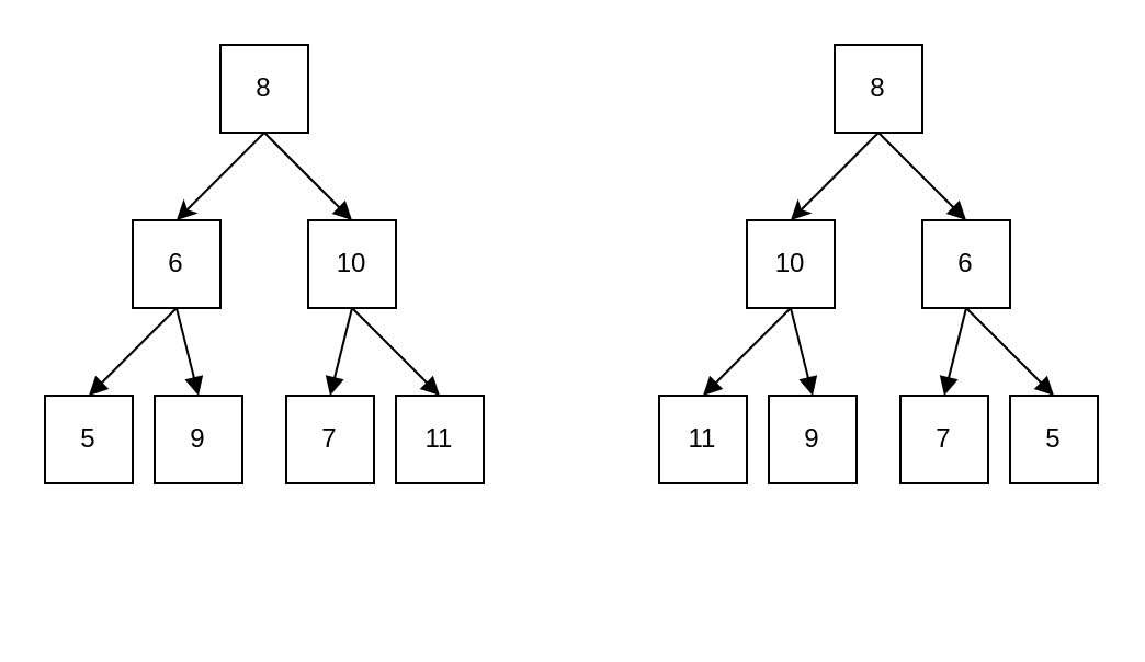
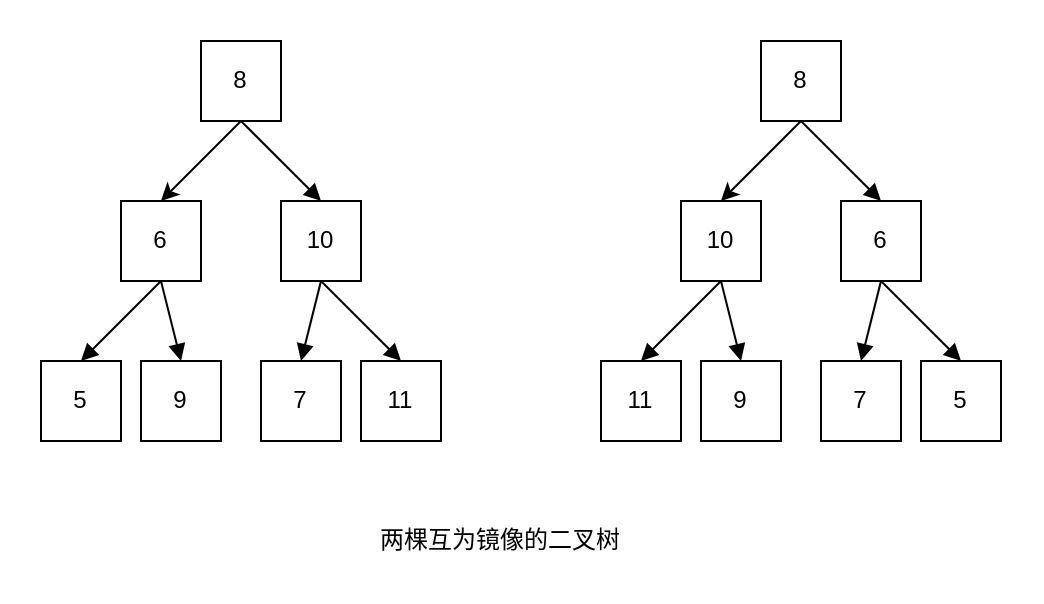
+ <mxCell id="28" value="两棵互为镜像的二叉树" style="text;html=1;strokeColor=none;fillColor=none;align=center;verticalAlign=middle;whiteSpace=wrap;rounded=0;hachureGap=4;pointerEvents=0;" vertex="1" parent="1"><mxGeometry x="180" y="260" width="140" height="20" as="geometry" /></mxCell>
